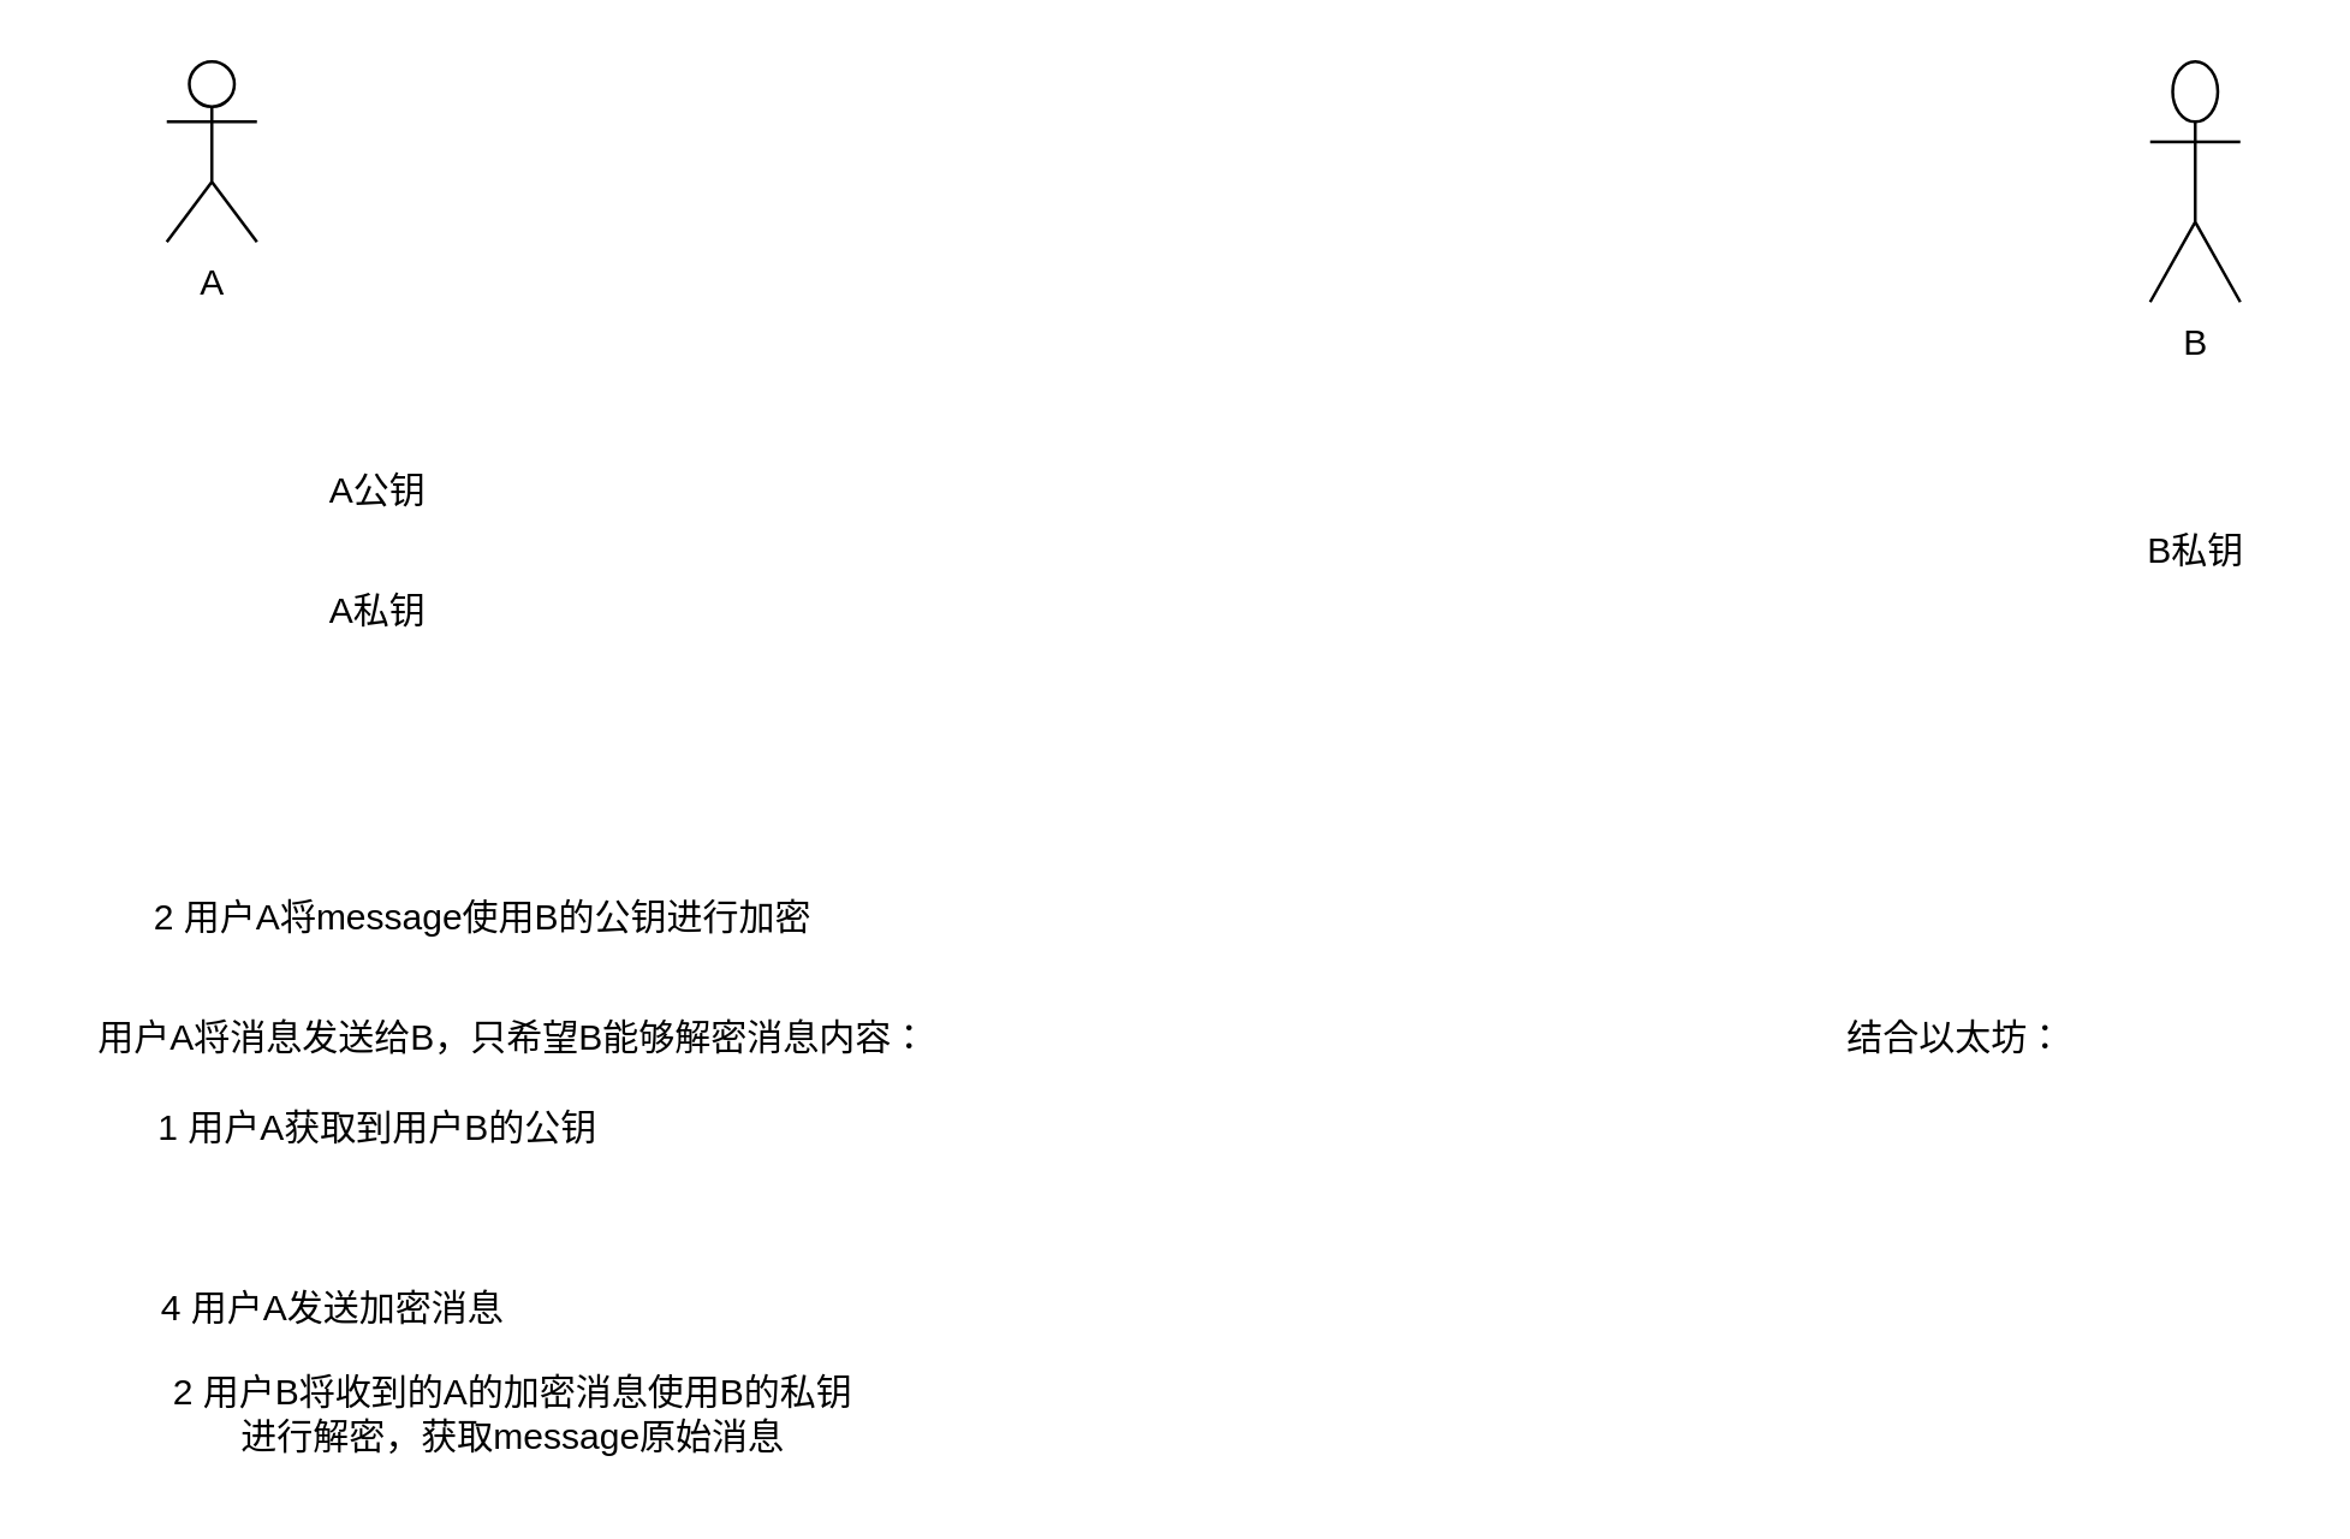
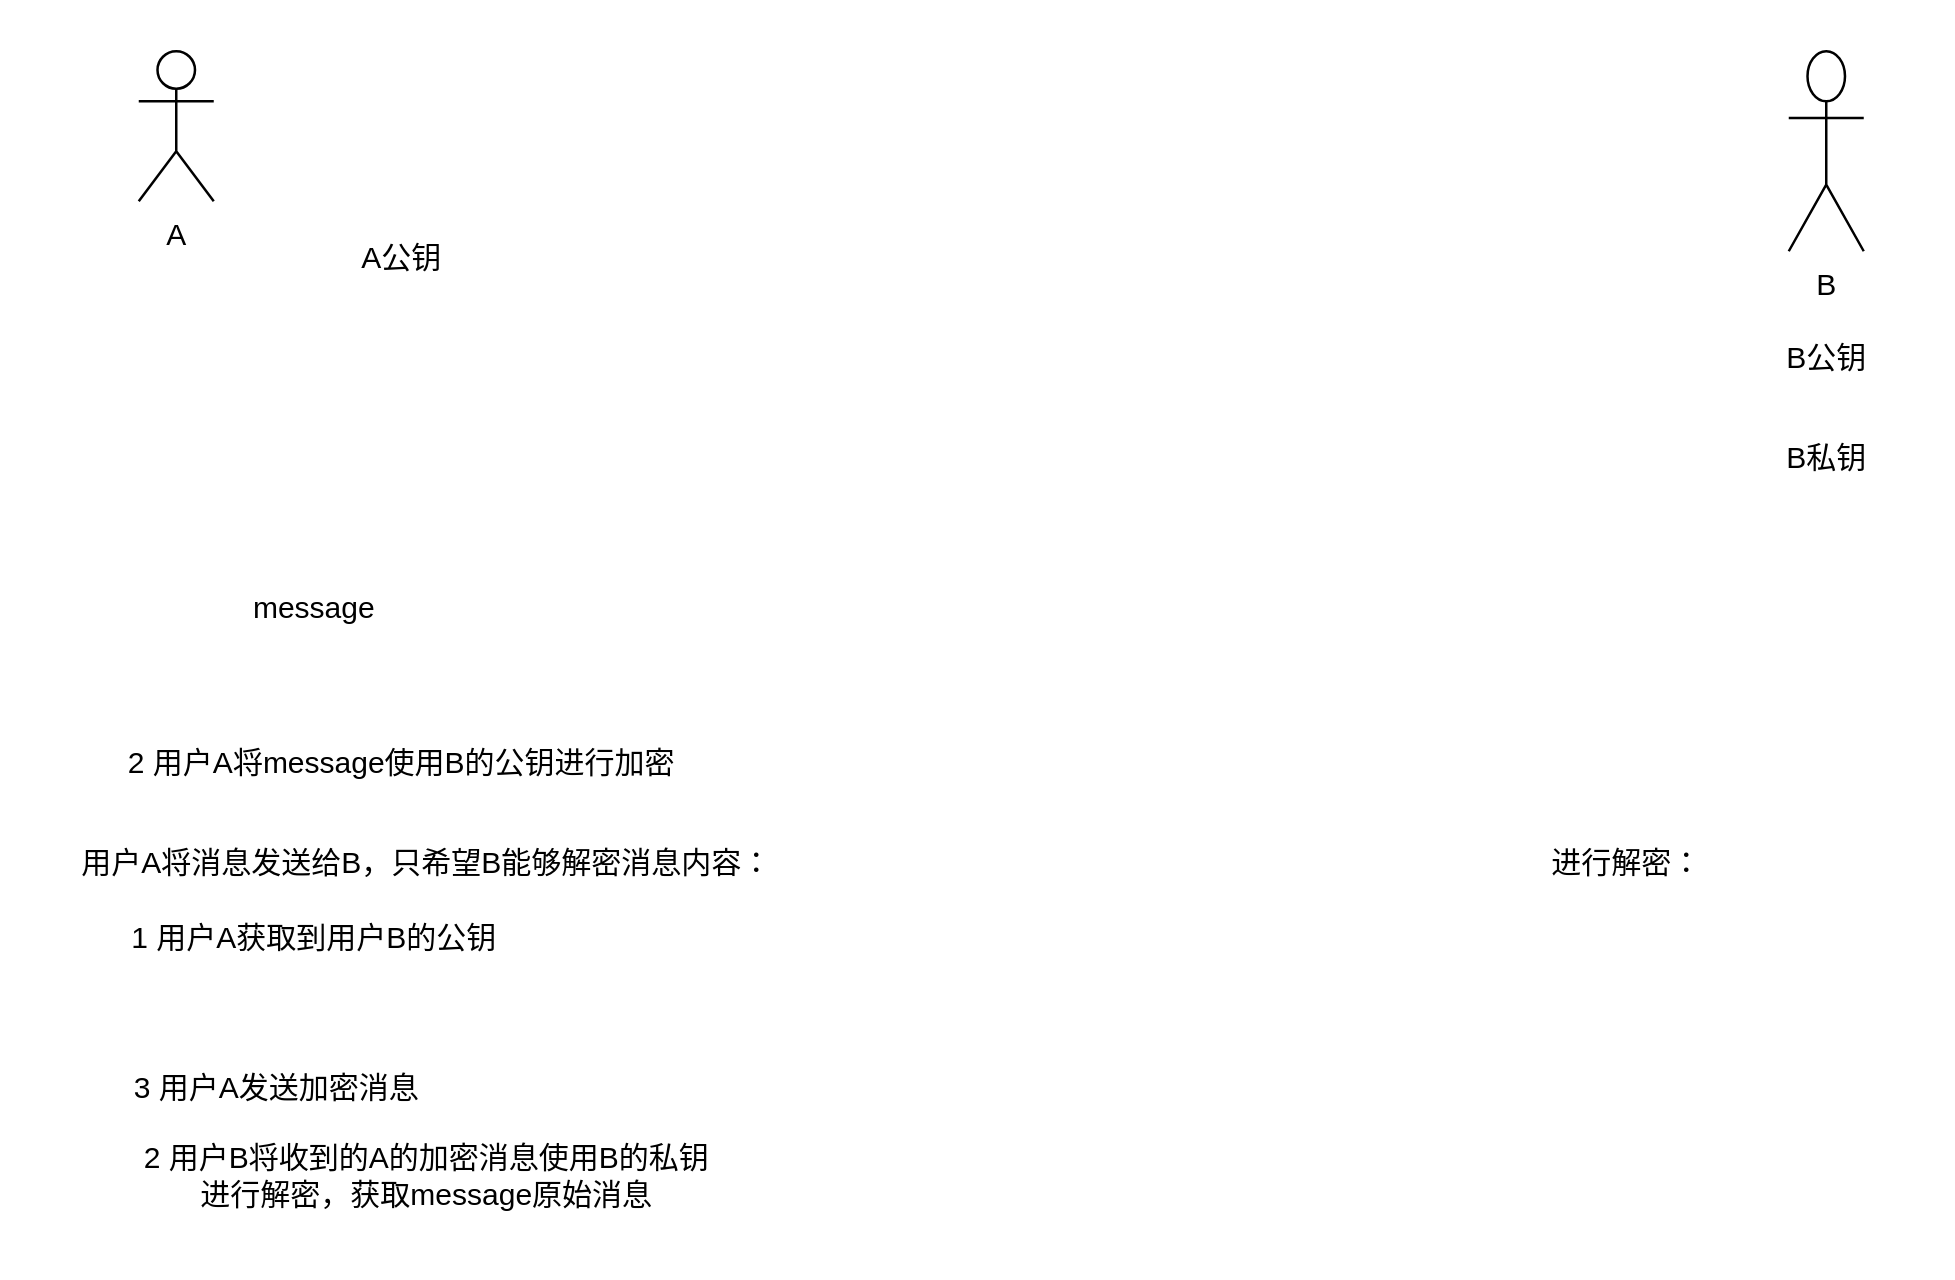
+ <mxCell id="10" value="B公钥" style="text;html=1;align=center;verticalAlign=middle;resizable=0;points=[];autosize=1;strokeColor=none;fillColor=none;" vertex="1" parent="1"><mxGeometry x="700" y="128" width="60" height="30" as="geometry" /></mxCell>
- <mxCell id="4" value="A公钥" style="text;html=1;align=center;verticalAlign=middle;resizable=0;points=[];autosize=1;strokeColor=none;fillColor=none;" vertex="1" parent="1"><mxGeometry x="95" y="148" width="60" height="30" as="geometry" /></mxCell>
+ <mxCell id="4" value="A公钥" style="text;html=1;align=center;verticalAlign=middle;resizable=0;points=[];autosize=1;strokeColor=none;fillColor=none;" vertex="1" parent="1"><mxGeometry x="130" y="88" width="60" height="30" as="geometry" /></mxCell>
- <mxCell id="5" value="A私钥" style="text;html=1;align=center;verticalAlign=middle;resizable=0;points=[];autosize=1;strokeColor=none;fillColor=none;" vertex="1" parent="1"><mxGeometry x="95" y="188" width="60" height="30" as="geometry" /></mxCell>
+ <mxCell id="6" value="message" style="text;html=1;align=center;verticalAlign=middle;resizable=0;points=[];autosize=1;strokeColor=none;fillColor=none;" vertex="1" parent="1"><mxGeometry x="90" y="228" width="70" height="30" as="geometry" /></mxCell>
- <mxCell id="14" value="结合以太坊：" style="text;html=1;align=center;verticalAlign=middle;resizable=0;points=[];autosize=1;strokeColor=none;fillColor=none;" vertex="1" parent="1"><mxGeometry x="600" y="330" width="100" height="30" as="geometry" /></mxCell>
+ <mxCell id="14" value="进行解密：" style="text;html=1;align=center;verticalAlign=middle;resizable=0;points=[];autosize=1;strokeColor=none;fillColor=none;" vertex="1" parent="1"><mxGeometry x="600" y="330" width="100" height="30" as="geometry" /></mxCell>
- <mxCell id="9" value="4 用户A发送加密消息" style="text;html=1;align=center;verticalAlign=middle;resizable=0;points=[];autosize=1;strokeColor=none;fillColor=none;" vertex="1" parent="1"><mxGeometry x="40" y="420" width="140" height="30" as="geometry" /></mxCell>
+ <mxCell id="9" value="3 用户A发送加密消息" style="text;html=1;align=center;verticalAlign=middle;resizable=0;points=[];autosize=1;strokeColor=none;fillColor=none;" vertex="1" parent="1"><mxGeometry x="40" y="420" width="140" height="30" as="geometry" /></mxCell>
